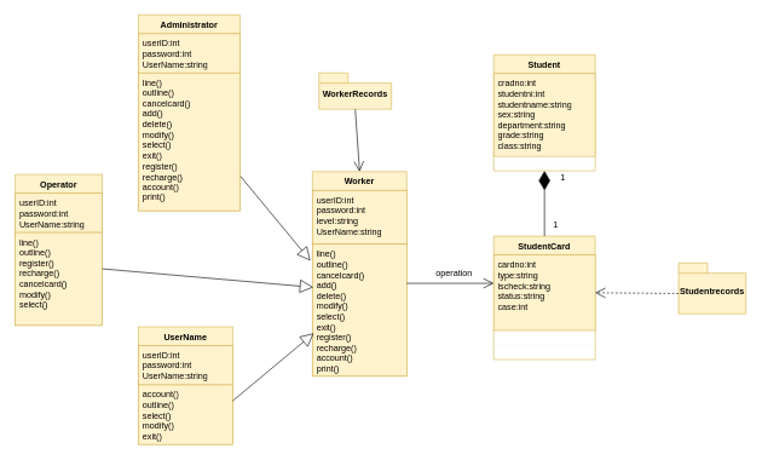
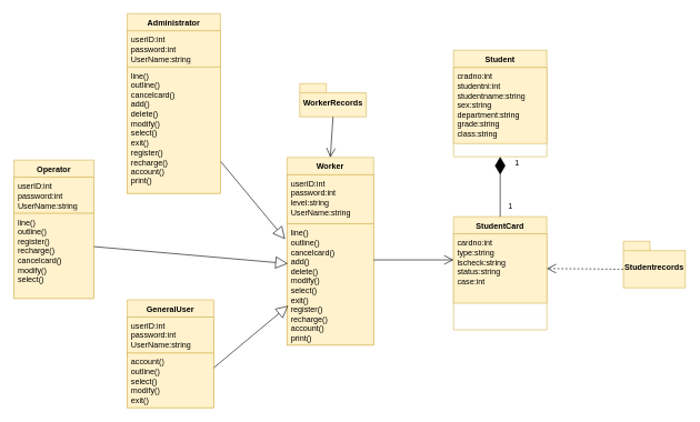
- <mxCell id="6" value="WorkerRecords" style="shape=folder;fontStyle=1;spacingTop=10;tabWidth=40;tabHeight=14;tabPosition=left;html=1;whiteSpace=wrap;fillColor=#fff2cc;strokeColor=#d6b656;" vertex="1" parent="1"><mxGeometry x="439" y="100" width="100" height="50" as="geometry" /></mxCell>
+ <mxCell id="6" value="WorkerRecords" style="shape=folder;fontStyle=1;spacingTop=10;tabWidth=40;tabHeight=14;tabPosition=left;html=1;whiteSpace=wrap;fillColor=#fff2cc;strokeColor=#d6b656;" vertex="1" parent="1"><mxGeometry x="449" y="125" width="100" height="50" as="geometry" /></mxCell>
- <mxCell id="32" value="operation&lt;br&gt;" style="text;html=1;align=center;verticalAlign=middle;resizable=0;points=[];autosize=1;strokeColor=none;fillColor=none;" vertex="1" parent="1"><mxGeometry x="590" y="362" width="70" height="30" as="geometry" /></mxCell>
- <mxCell id="18" value="UserName" style="swimlane;fontStyle=1;align=center;verticalAlign=top;childLayout=stackLayout;horizontal=1;startSize=26;horizontalStack=0;resizeParent=1;resizeParentMax=0;resizeLast=0;collapsible=1;marginBottom=0;whiteSpace=wrap;html=1;fillColor=#fff2cc;strokeColor=#d6b656;" vertex="1" parent="1"><mxGeometry x="190" y="450" width="130" height="162" as="geometry" /></mxCell>
+ <mxCell id="18" value="GeneralUser" style="swimlane;fontStyle=1;align=center;verticalAlign=top;childLayout=stackLayout;horizontal=1;startSize=26;horizontalStack=0;resizeParent=1;resizeParentMax=0;resizeLast=0;collapsible=1;marginBottom=0;whiteSpace=wrap;html=1;fillColor=#fff2cc;strokeColor=#d6b656;" vertex="1" parent="1"><mxGeometry x="190" y="450" width="130" height="162" as="geometry" /></mxCell>
